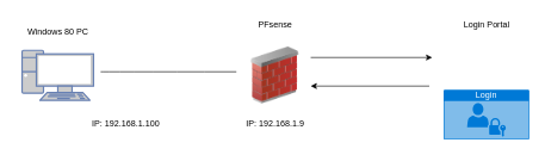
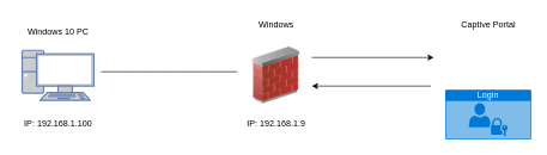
- <mxCell id="6" value="PFsense" style="text;html=1;align=center;verticalAlign=middle;resizable=0;points=[];autosize=1;strokeColor=none;fillColor=none;" vertex="1" parent="1"><mxGeometry x="349" y="20" width="70" height="30" as="geometry" /></mxCell>
+ <mxCell id="6" value="Windows" style="text;html=1;align=center;verticalAlign=middle;resizable=0;points=[];autosize=1;strokeColor=none;fillColor=none;" vertex="1" parent="1"><mxGeometry x="349" y="20" width="70" height="30" as="geometry" /></mxCell>
- <mxCell id="12" value="Login Portal" style="text;html=1;align=center;verticalAlign=middle;resizable=0;points=[];autosize=1;strokeColor=none;fillColor=none;" vertex="1" parent="1"><mxGeometry x="630" y="20" width="100" height="30" as="geometry" /></mxCell>
+ <mxCell id="12" value="Captive Portal" style="text;html=1;align=center;verticalAlign=middle;resizable=0;points=[];autosize=1;strokeColor=none;fillColor=none;" vertex="1" parent="1"><mxGeometry x="630" y="20" width="100" height="30" as="geometry" /></mxCell>
- <mxCell id="5" value="Windows 80 PC" style="text;html=1;align=center;verticalAlign=middle;resizable=0;points=[];autosize=1;strokeColor=none;fillColor=none;" vertex="1" parent="1"><mxGeometry x="25" y="30" width="110" height="30" as="geometry" /></mxCell>
+ <mxCell id="5" value="Windows 10 PC" style="text;html=1;align=center;verticalAlign=middle;resizable=0;points=[];autosize=1;strokeColor=none;fillColor=none;" vertex="1" parent="1"><mxGeometry x="25" y="30" width="110" height="30" as="geometry" /></mxCell>
- <mxCell id="3" value="IP: 192.168.1.100" style="text;html=1;align=center;verticalAlign=middle;resizable=0;points=[];autosize=1;strokeColor=none;fillColor=none;" vertex="1" parent="1"><mxGeometry x="115" y="158" width="120" height="30" as="geometry" /></mxCell>
+ <mxCell id="3" value="IP: 192.168.1.100" style="text;html=1;align=center;verticalAlign=middle;resizable=0;points=[];autosize=1;strokeColor=none;fillColor=none;" vertex="1" parent="1"><mxGeometry x="20" y="158" width="120" height="30" as="geometry" /></mxCell>
